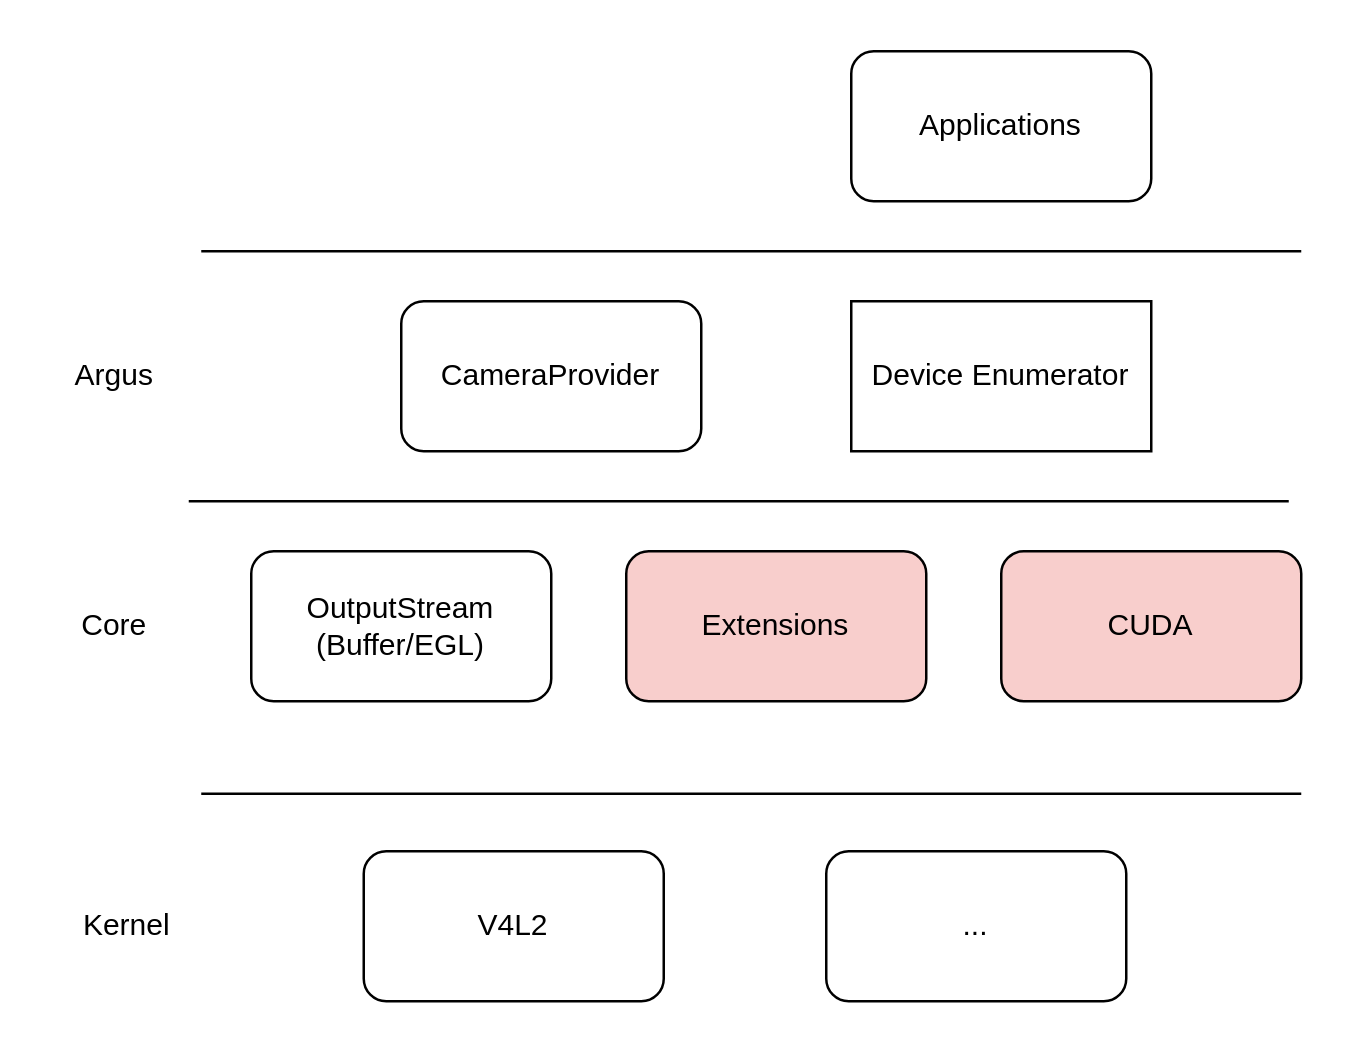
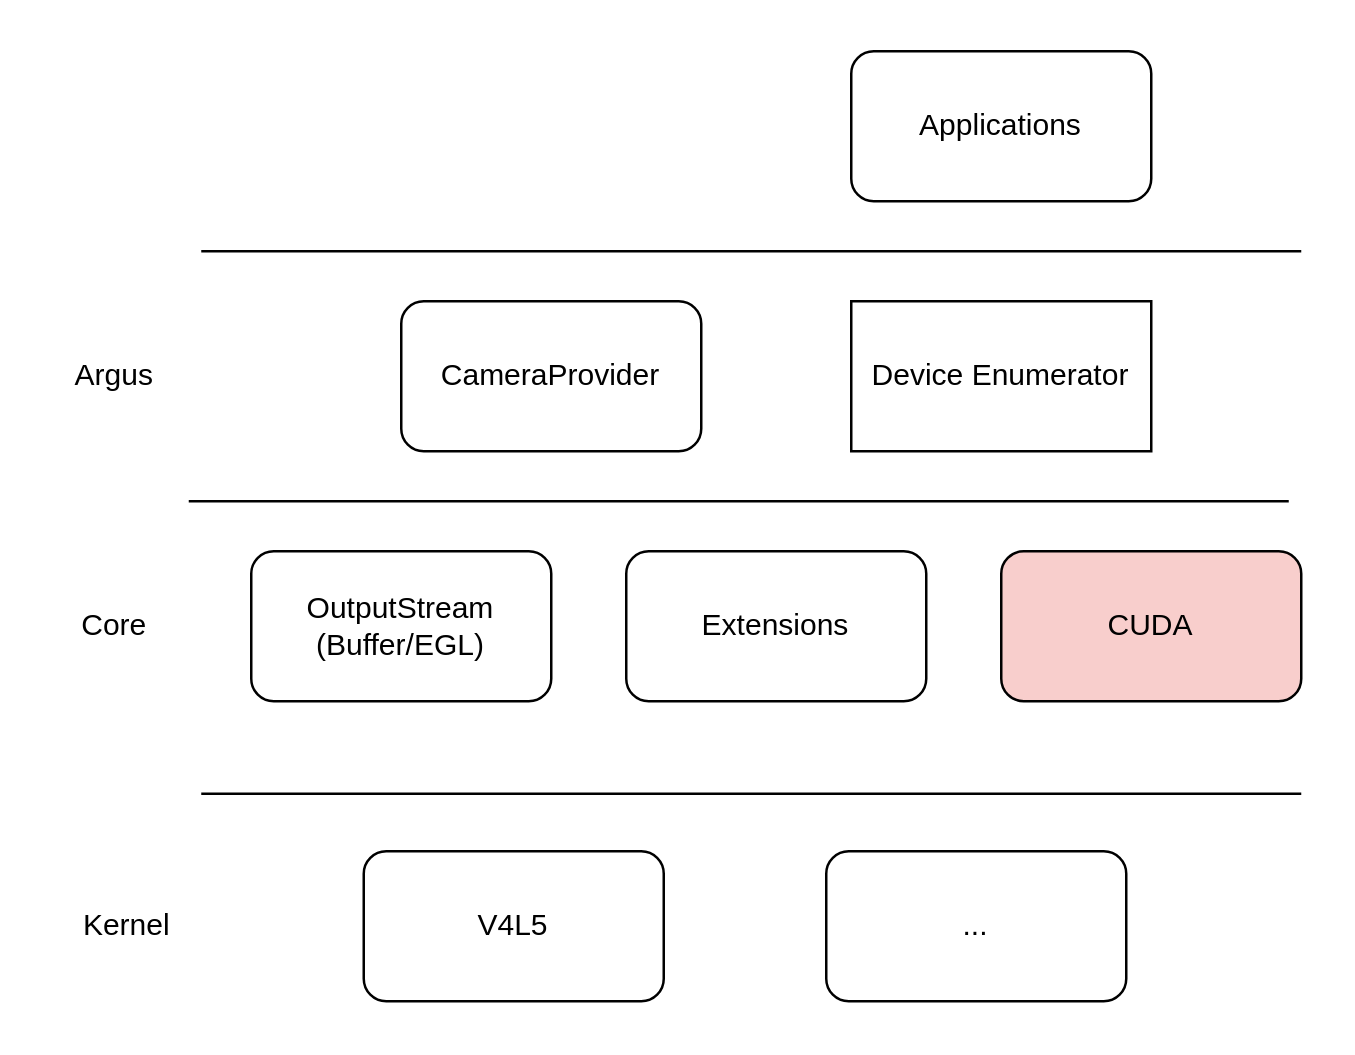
- <mxCell id="12" value="Extensions" style="rounded=1;whiteSpace=wrap;html=1;fillColor=#f8cecc;" vertex="1" parent="1"><mxGeometry x="250" y="220" width="120" height="60" as="geometry" /></mxCell>
+ <mxCell id="12" value="Extensions" style="rounded=1;whiteSpace=wrap;html=1;" vertex="1" parent="1"><mxGeometry x="250" y="220" width="120" height="60" as="geometry" /></mxCell>
- <mxCell id="5" value="V4L2" style="rounded=1;whiteSpace=wrap;html=1;" vertex="1" parent="1"><mxGeometry x="145" y="340" width="120" height="60" as="geometry" /></mxCell>
+ <mxCell id="5" value="V4L5" style="rounded=1;whiteSpace=wrap;html=1;" vertex="1" parent="1"><mxGeometry x="145" y="340" width="120" height="60" as="geometry" /></mxCell>
